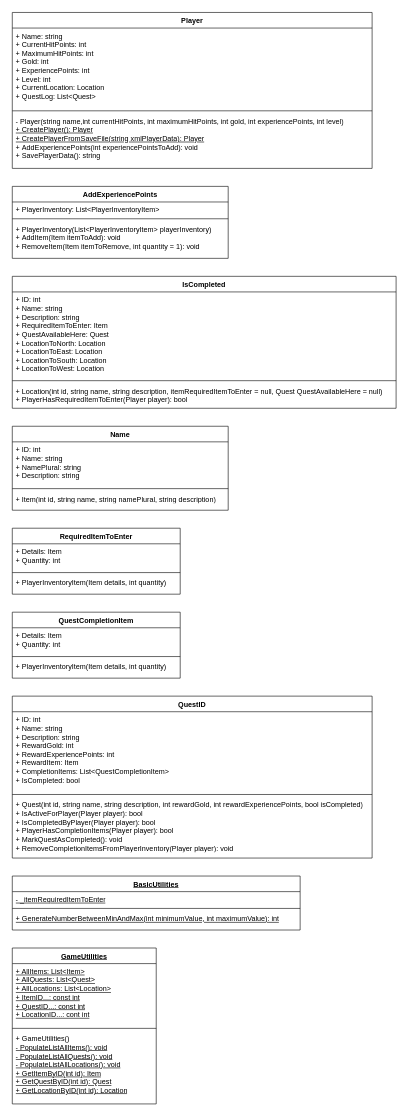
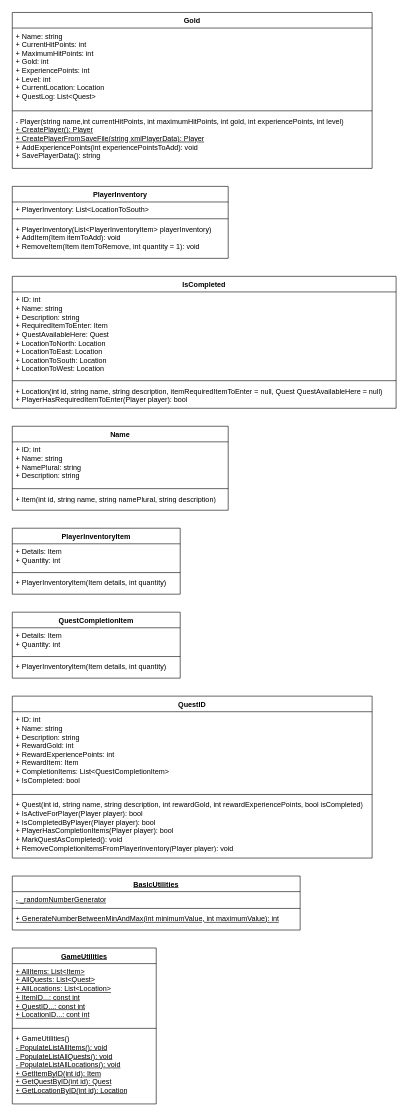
- <mxCell id="2" value="Player" style="swimlane;fontStyle=1;align=center;verticalAlign=top;childLayout=stackLayout;horizontal=1;startSize=26;horizontalStack=0;resizeParent=1;resizeParentMax=0;resizeLast=0;collapsible=1;marginBottom=0;whiteSpace=wrap;html=1;" vertex="1" parent="1"><mxGeometry x="20" y="20" width="600" height="260" as="geometry" /></mxCell>
+ <mxCell id="2" value="Gold" style="swimlane;fontStyle=1;align=center;verticalAlign=top;childLayout=stackLayout;horizontal=1;startSize=26;horizontalStack=0;resizeParent=1;resizeParentMax=0;resizeLast=0;collapsible=1;marginBottom=0;whiteSpace=wrap;html=1;" vertex="1" parent="1"><mxGeometry x="20" y="20" width="600" height="260" as="geometry" /></mxCell>
- <mxCell id="6" value="AddExperiencePoints" style="swimlane;fontStyle=1;align=center;verticalAlign=top;childLayout=stackLayout;horizontal=1;startSize=26;horizontalStack=0;resizeParent=1;resizeParentMax=0;resizeLast=0;collapsible=1;marginBottom=0;whiteSpace=wrap;html=1;" vertex="1" parent="1"><mxGeometry x="20" y="310" width="360" height="120" as="geometry" /></mxCell>
+ <mxCell id="6" value="PlayerInventory" style="swimlane;fontStyle=1;align=center;verticalAlign=top;childLayout=stackLayout;horizontal=1;startSize=26;horizontalStack=0;resizeParent=1;resizeParentMax=0;resizeLast=0;collapsible=1;marginBottom=0;whiteSpace=wrap;html=1;" vertex="1" parent="1"><mxGeometry x="20" y="310" width="360" height="120" as="geometry" /></mxCell>
- <mxCell id="7" value="+ PlayerInventory: List&amp;lt;PlayerInventoryItem&amp;gt;" style="text;strokeColor=none;fillColor=none;align=left;verticalAlign=top;spacingLeft=4;spacingRight=4;overflow=hidden;rotatable=0;points=[[0,0.5],[1,0.5]];portConstraint=eastwest;whiteSpace=wrap;html=1;" vertex="1" parent="6"><mxGeometry y="26" width="360" height="24" as="geometry" /></mxCell>
+ <mxCell id="7" value="+ PlayerInventory: List&amp;lt;LocationToSouth&amp;gt;" style="text;strokeColor=none;fillColor=none;align=left;verticalAlign=top;spacingLeft=4;spacingRight=4;overflow=hidden;rotatable=0;points=[[0,0.5],[1,0.5]];portConstraint=eastwest;whiteSpace=wrap;html=1;" vertex="1" parent="6"><mxGeometry y="26" width="360" height="24" as="geometry" /></mxCell>
- <mxCell id="26" value="RequiredItemToEnter" style="swimlane;fontStyle=1;align=center;verticalAlign=top;childLayout=stackLayout;horizontal=1;startSize=26;horizontalStack=0;resizeParent=1;resizeParentMax=0;resizeLast=0;collapsible=1;marginBottom=0;whiteSpace=wrap;html=1;" vertex="1" parent="1"><mxGeometry x="20" y="880" width="280" height="110" as="geometry" /></mxCell>
+ <mxCell id="26" value="PlayerInventoryItem" style="swimlane;fontStyle=1;align=center;verticalAlign=top;childLayout=stackLayout;horizontal=1;startSize=26;horizontalStack=0;resizeParent=1;resizeParentMax=0;resizeLast=0;collapsible=1;marginBottom=0;whiteSpace=wrap;html=1;" vertex="1" parent="1"><mxGeometry x="20" y="880" width="280" height="110" as="geometry" /></mxCell>
- <mxCell id="19" value="&lt;u&gt;- _itemRequiredItemToEnter&lt;/u&gt;" style="text;strokeColor=none;fillColor=none;align=left;verticalAlign=top;spacingLeft=4;spacingRight=4;overflow=hidden;rotatable=0;points=[[0,0.5],[1,0.5]];portConstraint=eastwest;whiteSpace=wrap;html=1;" vertex="1" parent="18"><mxGeometry y="26" width="480" height="24" as="geometry" /></mxCell>
+ <mxCell id="19" value="&lt;u&gt;- _randomNumberGenerator&lt;/u&gt;" style="text;strokeColor=none;fillColor=none;align=left;verticalAlign=top;spacingLeft=4;spacingRight=4;overflow=hidden;rotatable=0;points=[[0,0.5],[1,0.5]];portConstraint=eastwest;whiteSpace=wrap;html=1;" vertex="1" parent="18"><mxGeometry y="26" width="480" height="24" as="geometry" /></mxCell>
